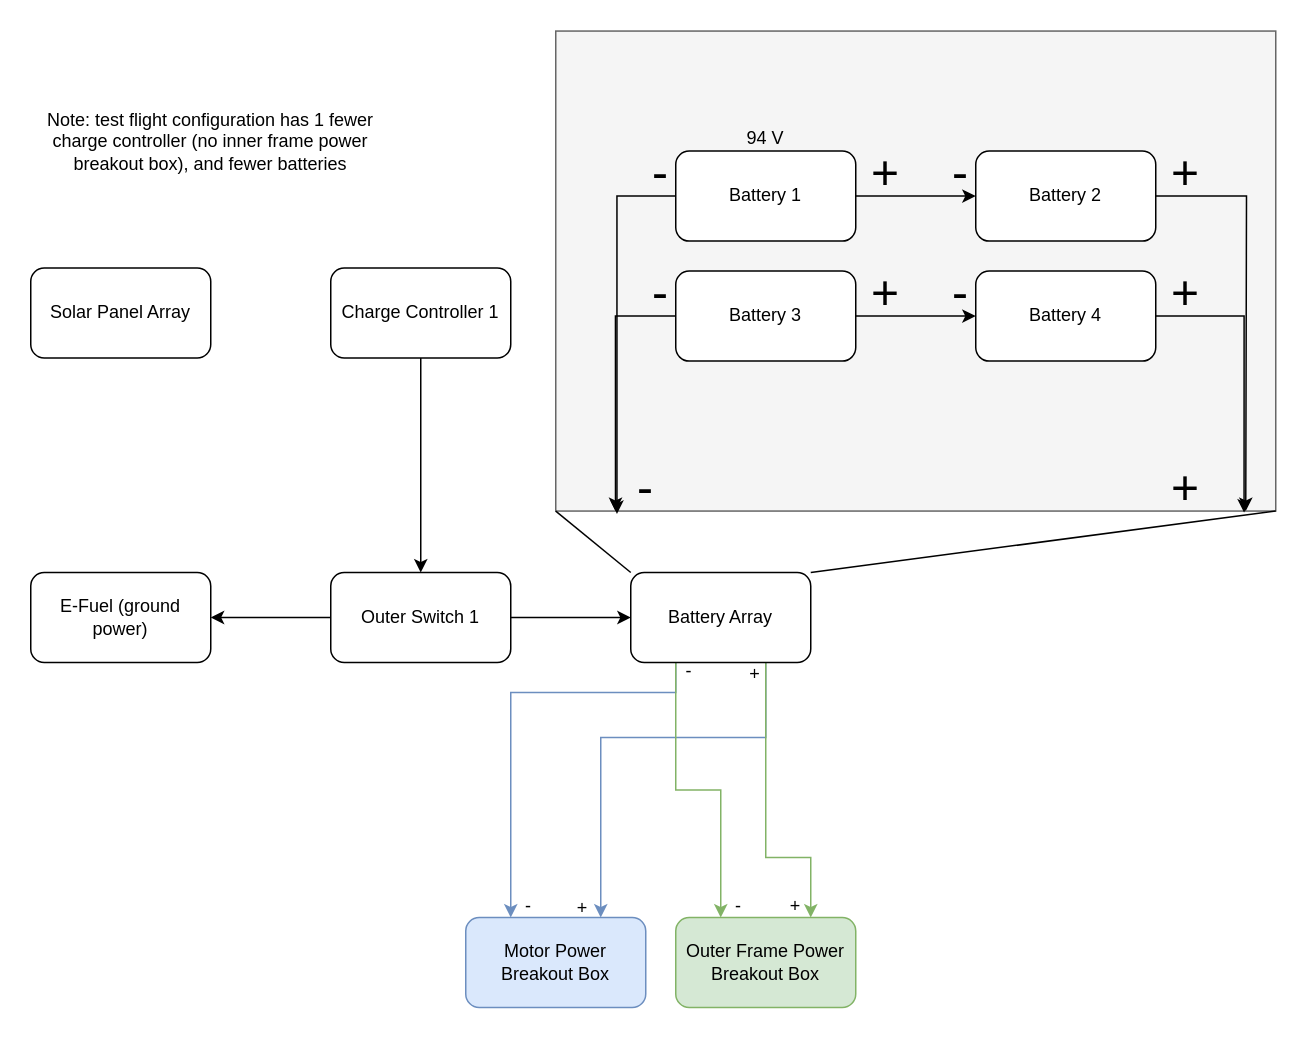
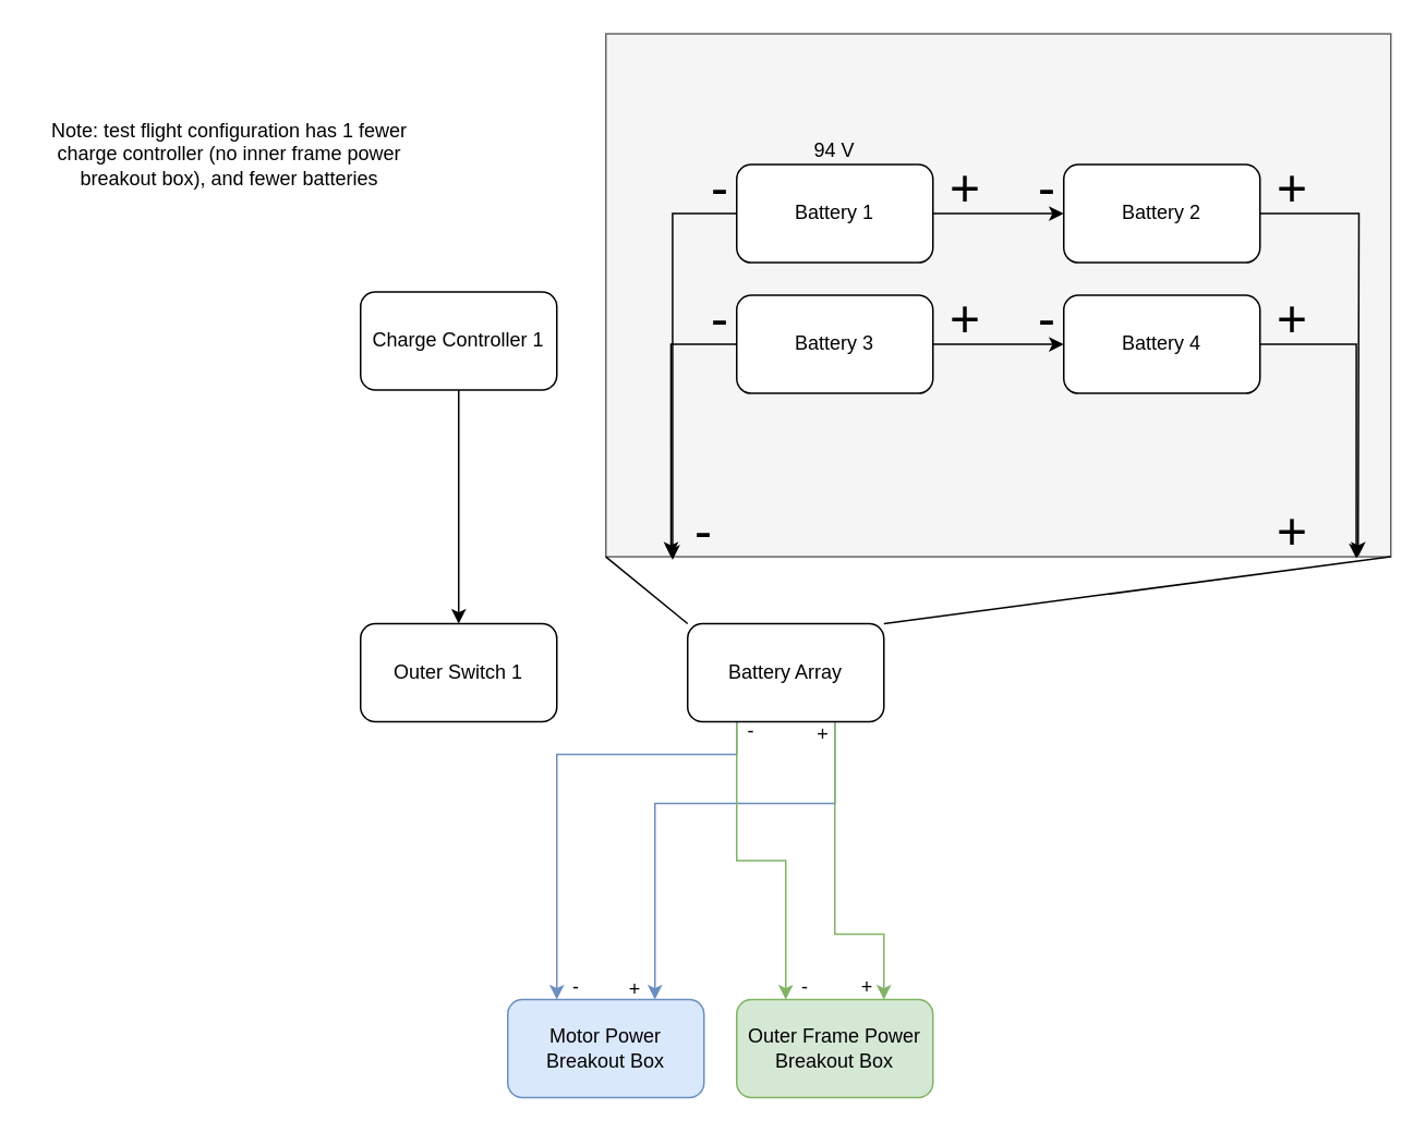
- <mxCell id="11" value="Solar Panel Array" style="rounded=1;whiteSpace=wrap;html=1;" parent="1" vertex="1"><mxGeometry x="20" y="178" width="120" height="60" as="geometry" /></mxCell>
- <mxCell id="18" value="E-Fuel (ground power)" style="rounded=1;whiteSpace=wrap;html=1;" parent="1" vertex="1"><mxGeometry x="20" y="381" width="120" height="60" as="geometry" /></mxCell>
- <mxCell id="14" value="" style="edgeStyle=orthogonalEdgeStyle;rounded=0;orthogonalLoop=1;jettySize=auto;html=1;" parent="1" source="16" target="18" edge="1"><mxGeometry relative="1" as="geometry" /></mxCell>
- <mxCell id="15" value="" style="edgeStyle=orthogonalEdgeStyle;rounded=0;orthogonalLoop=1;jettySize=auto;html=1;" parent="1" source="16" target="23" edge="1"><mxGeometry relative="1" as="geometry" /></mxCell>
